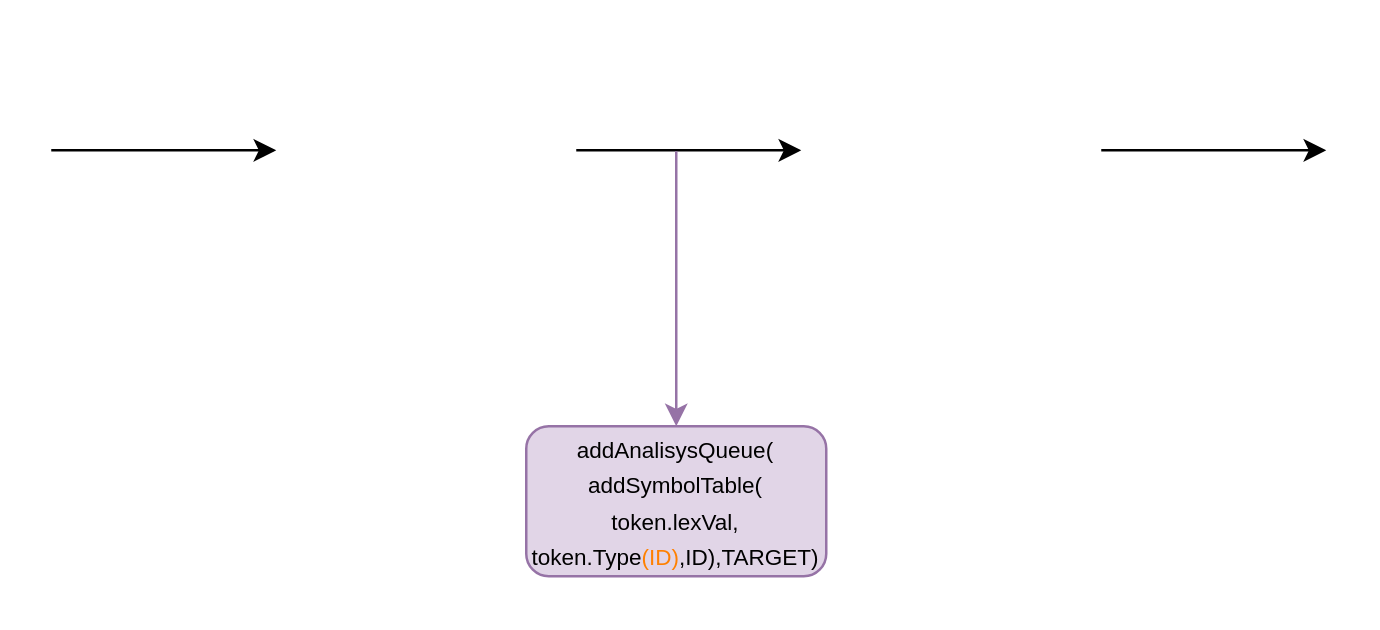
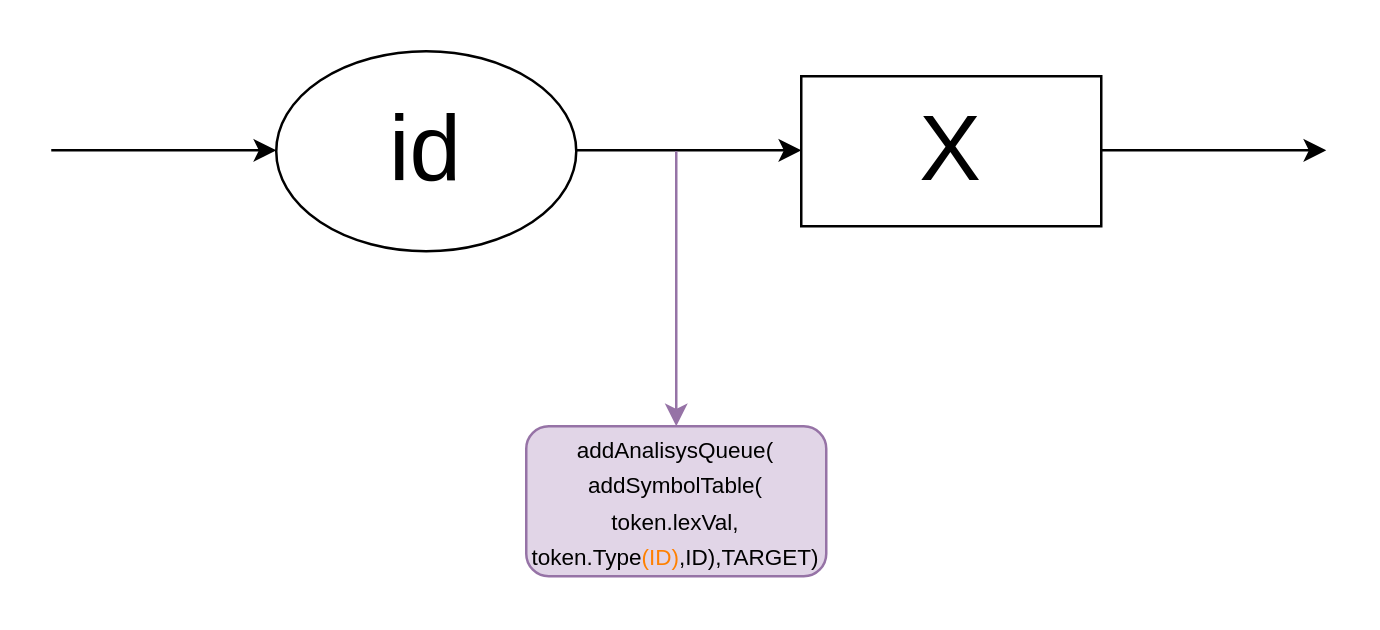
+ <mxCell id="3" value="&lt;font style=&quot;font-size: 37px&quot;&gt;id&lt;/font&gt;" style="ellipse;whiteSpace=wrap;html=1;" parent="2" vertex="1"><mxGeometry x="90" width="120" height="80" as="geometry" /></mxCell>
+ <mxCell id="6" value="&lt;font style=&quot;font-size: 37px&quot;&gt;X&lt;/font&gt;" style="rounded=0;whiteSpace=wrap;html=1;" parent="2" vertex="1"><mxGeometry x="300" y="10" width="120" height="60" as="geometry" /></mxCell>
